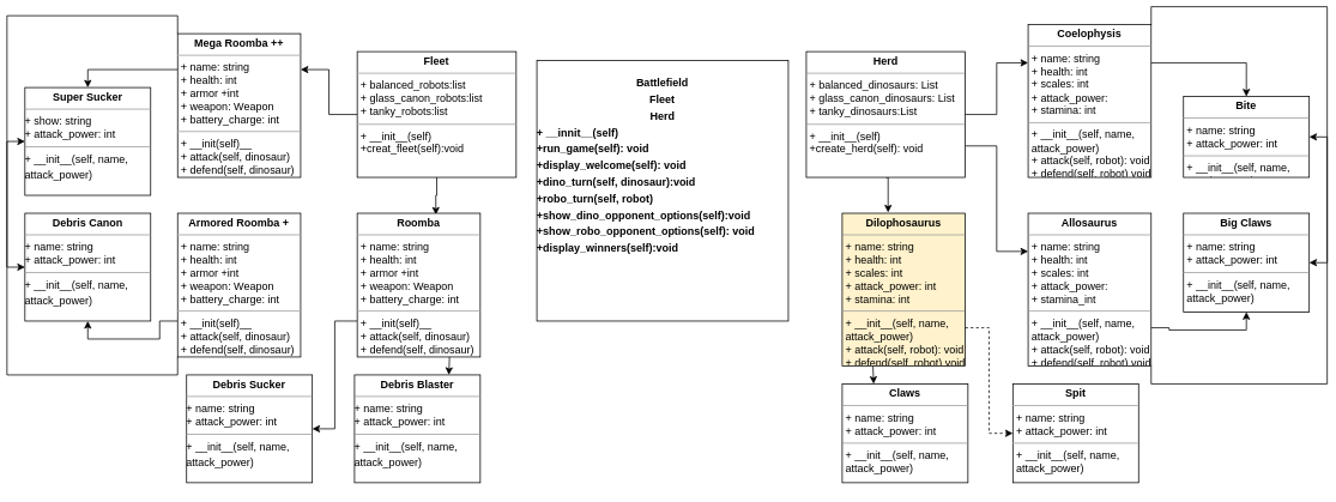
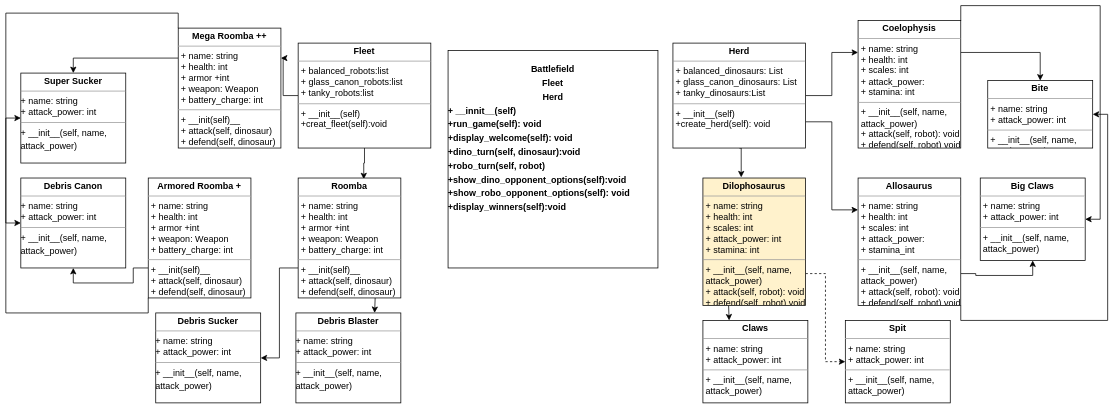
- <mxCell id="18" value="&lt;p style=&quot;margin: 0px ; margin-top: 4px ; text-align: center&quot;&gt;&lt;b&gt;Mega Roomba ++&lt;/b&gt;&lt;/p&gt;&lt;hr size=&quot;1&quot;&gt;&lt;p style=&quot;margin: 0px 0px 0px 4px&quot;&gt;+&amp;nbsp;name: string&lt;/p&gt;&lt;p style=&quot;margin: 0px 0px 0px 4px&quot;&gt;+ health: int&lt;/p&gt;&lt;p style=&quot;margin: 0px 0px 0px 4px&quot;&gt;+ armor +int&lt;/p&gt;&lt;p style=&quot;margin: 0px 0px 0px 4px&quot;&gt;+ weapon: Weapon&lt;/p&gt;&lt;p style=&quot;margin: 0px 0px 0px 4px&quot;&gt;+ battery_charge: int&lt;br&gt;&lt;/p&gt;&lt;hr size=&quot;1&quot;&gt;&lt;p style=&quot;margin: 0px 0px 0px 4px&quot;&gt;+ __init(self)__&lt;/p&gt;&lt;p style=&quot;margin: 0px 0px 0px 4px&quot;&gt;+ attack(self, dinosaur)&lt;/p&gt;&lt;p style=&quot;margin: 0px 0px 0px 4px&quot;&gt;+ defend(self, dinosaur)&lt;/p&gt;" style="verticalAlign=top;align=left;overflow=fill;fontSize=12;fontFamily=Helvetica;html=1;" vertex="1" parent="1"><mxGeometry x="190" y="30" width="137" height="160" as="geometry" /></mxCell>
+ <mxCell id="18" value="&lt;p style=&quot;margin: 0px ; margin-top: 4px ; text-align: center&quot;&gt;&lt;b&gt;Mega Roomba ++&lt;/b&gt;&lt;/p&gt;&lt;hr size=&quot;1&quot;&gt;&lt;p style=&quot;margin: 0px 0px 0px 4px&quot;&gt;+&amp;nbsp;name: string&lt;/p&gt;&lt;p style=&quot;margin: 0px 0px 0px 4px&quot;&gt;+ health: int&lt;/p&gt;&lt;p style=&quot;margin: 0px 0px 0px 4px&quot;&gt;+ armor +int&lt;/p&gt;&lt;p style=&quot;margin: 0px 0px 0px 4px&quot;&gt;+ weapon: Weapon&lt;/p&gt;&lt;p style=&quot;margin: 0px 0px 0px 4px&quot;&gt;+ battery_charge: int&lt;br&gt;&lt;/p&gt;&lt;hr size=&quot;1&quot;&gt;&lt;p style=&quot;margin: 0px 0px 0px 4px&quot;&gt;+ __init(self)__&lt;/p&gt;&lt;p style=&quot;margin: 0px 0px 0px 4px&quot;&gt;+ attack(self, dinosaur)&lt;/p&gt;&lt;p style=&quot;margin: 0px 0px 0px 4px&quot;&gt;+ defend(self, dinosaur)&lt;/p&gt;" style="verticalAlign=top;align=left;overflow=fill;fontSize=12;fontFamily=Helvetica;html=1;" vertex="1" parent="1"><mxGeometry x="230" y="30" width="137" height="160" as="geometry" /></mxCell>
- <mxCell id="35" value="&lt;p style=&quot;margin: 0px ; margin-top: 4px ; text-align: center&quot;&gt;&lt;b&gt;Super Sucker&lt;/b&gt;&lt;/p&gt;&lt;hr size=&quot;1&quot;&gt;+ show: string&lt;br&gt;+ attack_power: int&lt;br&gt;&lt;hr size=&quot;1&quot;&gt;&lt;div style=&quot;height: 2px&quot;&gt;+ __init__(self, name,&lt;/div&gt;&lt;div style=&quot;height: 2px&quot;&gt;&lt;br&gt;&lt;/div&gt;&lt;div style=&quot;height: 2px&quot;&gt;&lt;br&gt;&lt;/div&gt;&lt;div style=&quot;height: 2px&quot;&gt;&lt;br&gt;&lt;/div&gt;&lt;div style=&quot;height: 2px&quot;&gt;&lt;br&gt;&lt;/div&gt;&lt;div style=&quot;height: 2px&quot;&gt;&lt;br&gt;&lt;/div&gt;&lt;div style=&quot;height: 2px&quot;&gt;&lt;br&gt;&lt;/div&gt;&lt;div style=&quot;height: 2px&quot;&gt;&lt;br&gt;&lt;/div&gt;&lt;div style=&quot;height: 2px&quot;&gt;&lt;br&gt;&lt;/div&gt;&lt;div style=&quot;height: 2px&quot;&gt;attack_power)&lt;/div&gt;" style="verticalAlign=top;align=left;overflow=fill;fontSize=12;fontFamily=Helvetica;html=1;" vertex="1" parent="1"><mxGeometry x="20" y="90" width="140" height="120" as="geometry" /></mxCell>
+ <mxCell id="35" value="&lt;p style=&quot;margin: 0px ; margin-top: 4px ; text-align: center&quot;&gt;&lt;b&gt;Super Sucker&lt;/b&gt;&lt;/p&gt;&lt;hr size=&quot;1&quot;&gt;+ name: string&lt;br&gt;+ attack_power: int&lt;br&gt;&lt;hr size=&quot;1&quot;&gt;&lt;div style=&quot;height: 2px&quot;&gt;+ __init__(self, name,&lt;/div&gt;&lt;div style=&quot;height: 2px&quot;&gt;&lt;br&gt;&lt;/div&gt;&lt;div style=&quot;height: 2px&quot;&gt;&lt;br&gt;&lt;/div&gt;&lt;div style=&quot;height: 2px&quot;&gt;&lt;br&gt;&lt;/div&gt;&lt;div style=&quot;height: 2px&quot;&gt;&lt;br&gt;&lt;/div&gt;&lt;div style=&quot;height: 2px&quot;&gt;&lt;br&gt;&lt;/div&gt;&lt;div style=&quot;height: 2px&quot;&gt;&lt;br&gt;&lt;/div&gt;&lt;div style=&quot;height: 2px&quot;&gt;&lt;br&gt;&lt;/div&gt;&lt;div style=&quot;height: 2px&quot;&gt;&lt;br&gt;&lt;/div&gt;&lt;div style=&quot;height: 2px&quot;&gt;attack_power)&lt;/div&gt;" style="verticalAlign=top;align=left;overflow=fill;fontSize=12;fontFamily=Helvetica;html=1;" vertex="1" parent="1"><mxGeometry x="20" y="90" width="140" height="120" as="geometry" /></mxCell>
- <mxCell id="32" value="&lt;p style=&quot;margin: 0px ; margin-top: 4px ; text-align: center&quot;&gt;&lt;b&gt;Big Claws&lt;/b&gt;&lt;/p&gt;&lt;hr size=&quot;1&quot;&gt;&lt;p style=&quot;margin: 0px ; margin-left: 4px&quot;&gt;+ name: string&lt;/p&gt;&lt;p style=&quot;margin: 0px ; margin-left: 4px&quot;&gt;+ attack_power: int&lt;/p&gt;&lt;hr size=&quot;1&quot;&gt;&lt;p style=&quot;margin: 0px ; margin-left: 4px&quot;&gt;+ __init__(self, name,&lt;/p&gt;&lt;p style=&quot;margin: 0px ; margin-left: 4px&quot;&gt;attack_power)&lt;/p&gt;" style="verticalAlign=top;align=left;overflow=fill;fontSize=12;fontFamily=Helvetica;html=1;" vertex="1" parent="1"><mxGeometry x="1310" y="230" width="140" height="110" as="geometry" /></mxCell>
+ <mxCell id="32" value="&lt;p style=&quot;margin: 0px ; margin-top: 4px ; text-align: center&quot;&gt;&lt;b&gt;Big Claws&lt;/b&gt;&lt;/p&gt;&lt;hr size=&quot;1&quot;&gt;&lt;p style=&quot;margin: 0px ; margin-left: 4px&quot;&gt;+ name: string&lt;/p&gt;&lt;p style=&quot;margin: 0px ; margin-left: 4px&quot;&gt;+ attack_power: int&lt;/p&gt;&lt;hr size=&quot;1&quot;&gt;&lt;p style=&quot;margin: 0px ; margin-left: 4px&quot;&gt;+ __init__(self, name,&lt;/p&gt;&lt;p style=&quot;margin: 0px ; margin-left: 4px&quot;&gt;attack_power)&lt;/p&gt;" style="verticalAlign=top;align=left;overflow=fill;fontSize=12;fontFamily=Helvetica;html=1;" vertex="1" parent="1"><mxGeometry x="1300" y="230" width="140" height="110" as="geometry" /></mxCell>
